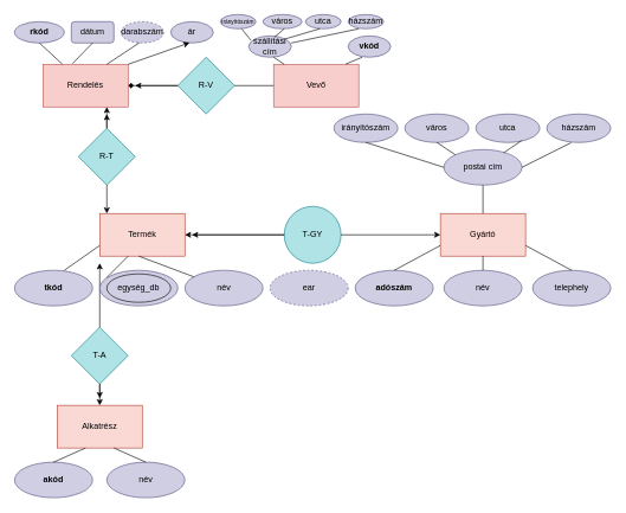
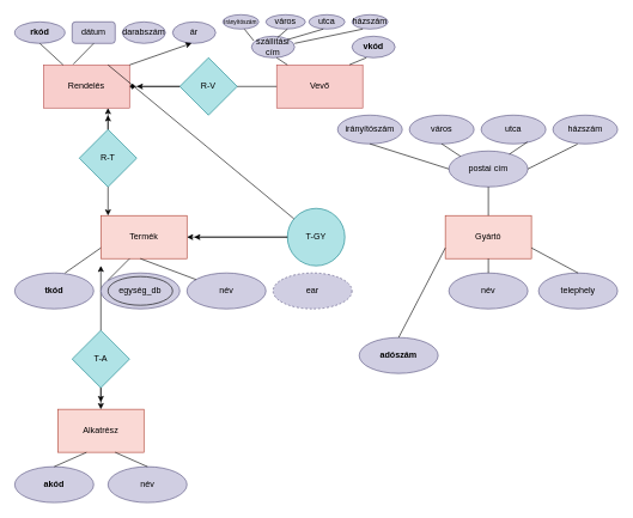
- <mxCell id="45" value="darabszám" style="ellipse;whiteSpace=wrap;html=1;fillColor=#d0cee2;strokeColor=#56517e;dashed=1;" vertex="1" parent="1"><mxGeometry x="170" y="30" width="60" height="30" as="geometry" /></mxCell>
+ <mxCell id="45" value="darabszám" style="ellipse;whiteSpace=wrap;html=1;fillColor=#d0cee2;strokeColor=#56517e;" vertex="1" parent="1"><mxGeometry x="170" y="30" width="60" height="30" as="geometry" /></mxCell>
- <mxCell id="49" value="" style="endArrow=none;html=1;rounded=0;exitX=0.75;exitY=0;exitDx=0;exitDy=0;entryX=0.431;entryY=0.991;entryDx=0;entryDy=0;entryPerimeter=0;" edge="1" parent="1" source="41" target="45"><mxGeometry width="50" height="50" relative="1" as="geometry"><mxPoint x="175" y="110" as="sourcePoint" /><mxPoint x="196" y="49" as="targetPoint" /></mxGeometry></mxCell>
+ <mxCell id="49" value="" style="endArrow=none;html=1;rounded=0;exitX=0.75;exitY=0;exitDx=0;exitDy=0;" edge="1" parent="1" source="41" target="4"><mxGeometry width="50" height="50" relative="1" as="geometry"><mxPoint x="175" y="110" as="sourcePoint" /><mxPoint x="196" y="49" as="targetPoint" /></mxGeometry></mxCell>
- <mxCell id="5" value="" style="endArrow=classic;html=1;rounded=0;exitX=1;exitY=0.5;exitDx=0;exitDy=0;entryX=0;entryY=0.5;entryDx=0;entryDy=0;" parent="1" source="4" target="3" edge="1"><mxGeometry width="50" height="50" relative="1" as="geometry"><mxPoint x="580" y="370" as="sourcePoint" /><mxPoint x="610" y="330" as="targetPoint" /></mxGeometry></mxCell>
- <mxCell id="11" value="&lt;b&gt;adószám&lt;/b&gt;" style="ellipse;whiteSpace=wrap;html=1;fillColor=#d0cee2;strokeColor=#56517e;" parent="1" vertex="1"><mxGeometry x="500" y="380" width="110" height="50" as="geometry" /></mxCell>
+ <mxCell id="11" value="&lt;b&gt;adószám&lt;/b&gt;" style="ellipse;whiteSpace=wrap;html=1;fillColor=#d0cee2;strokeColor=#56517e;" parent="1" vertex="1"><mxGeometry x="500" y="470" width="110" height="50" as="geometry" /></mxCell>
